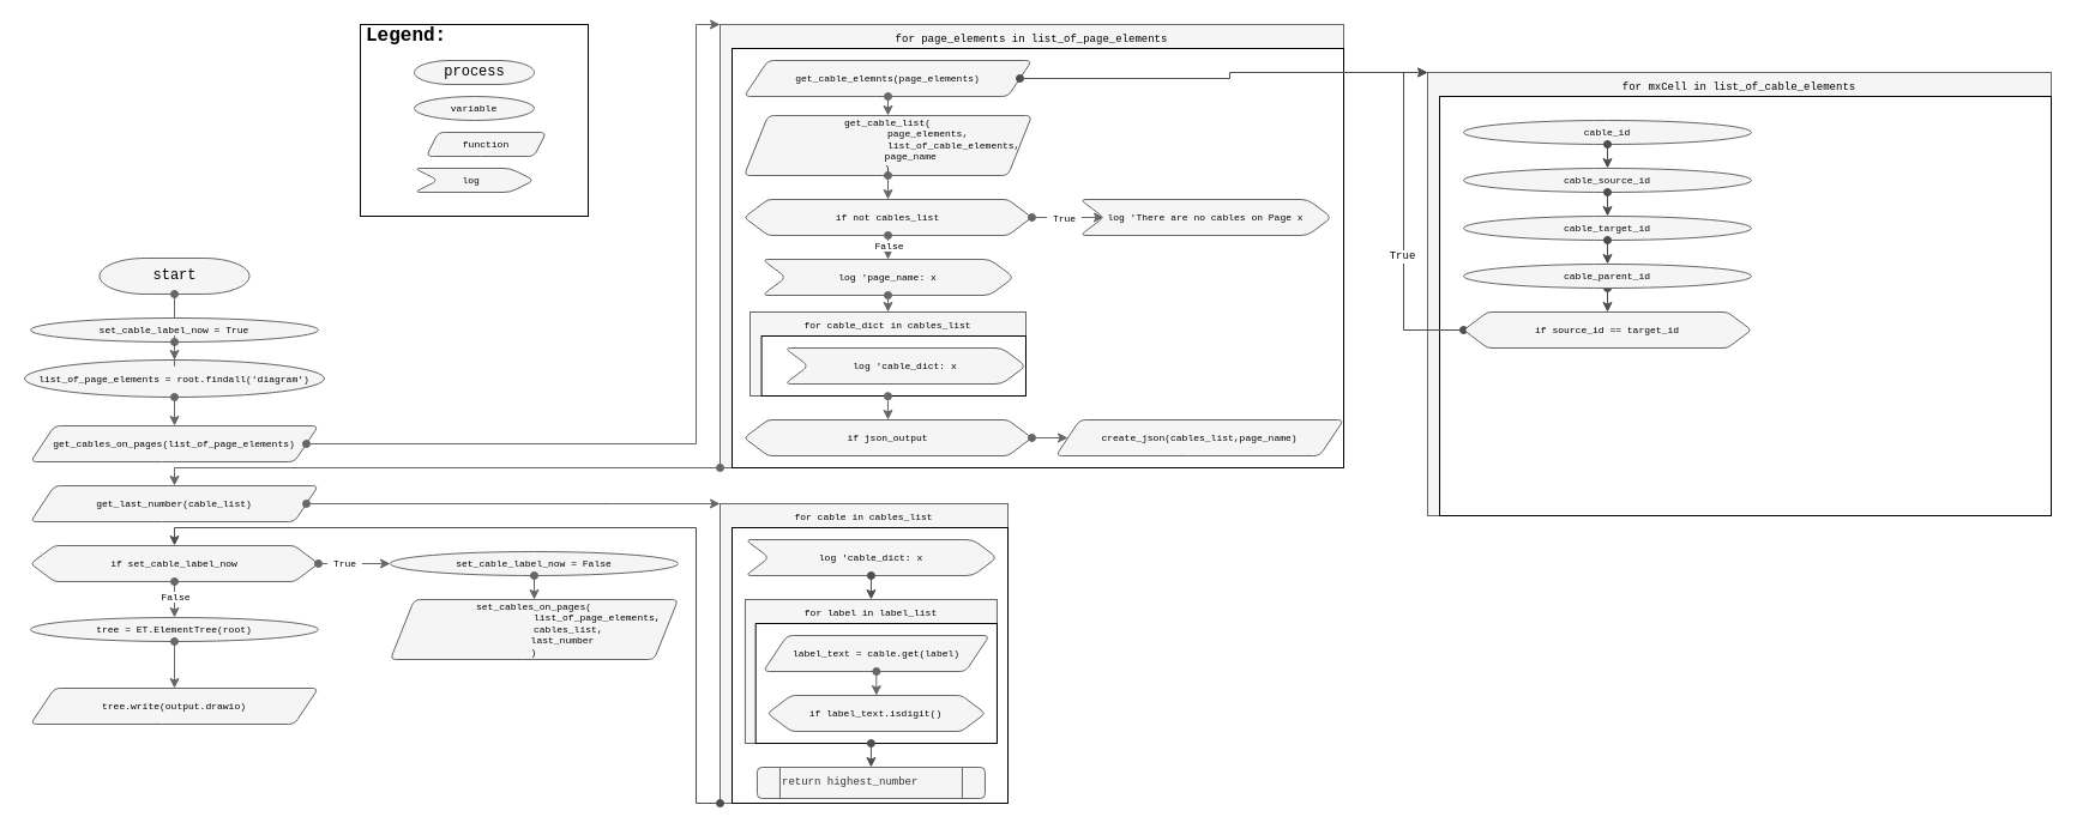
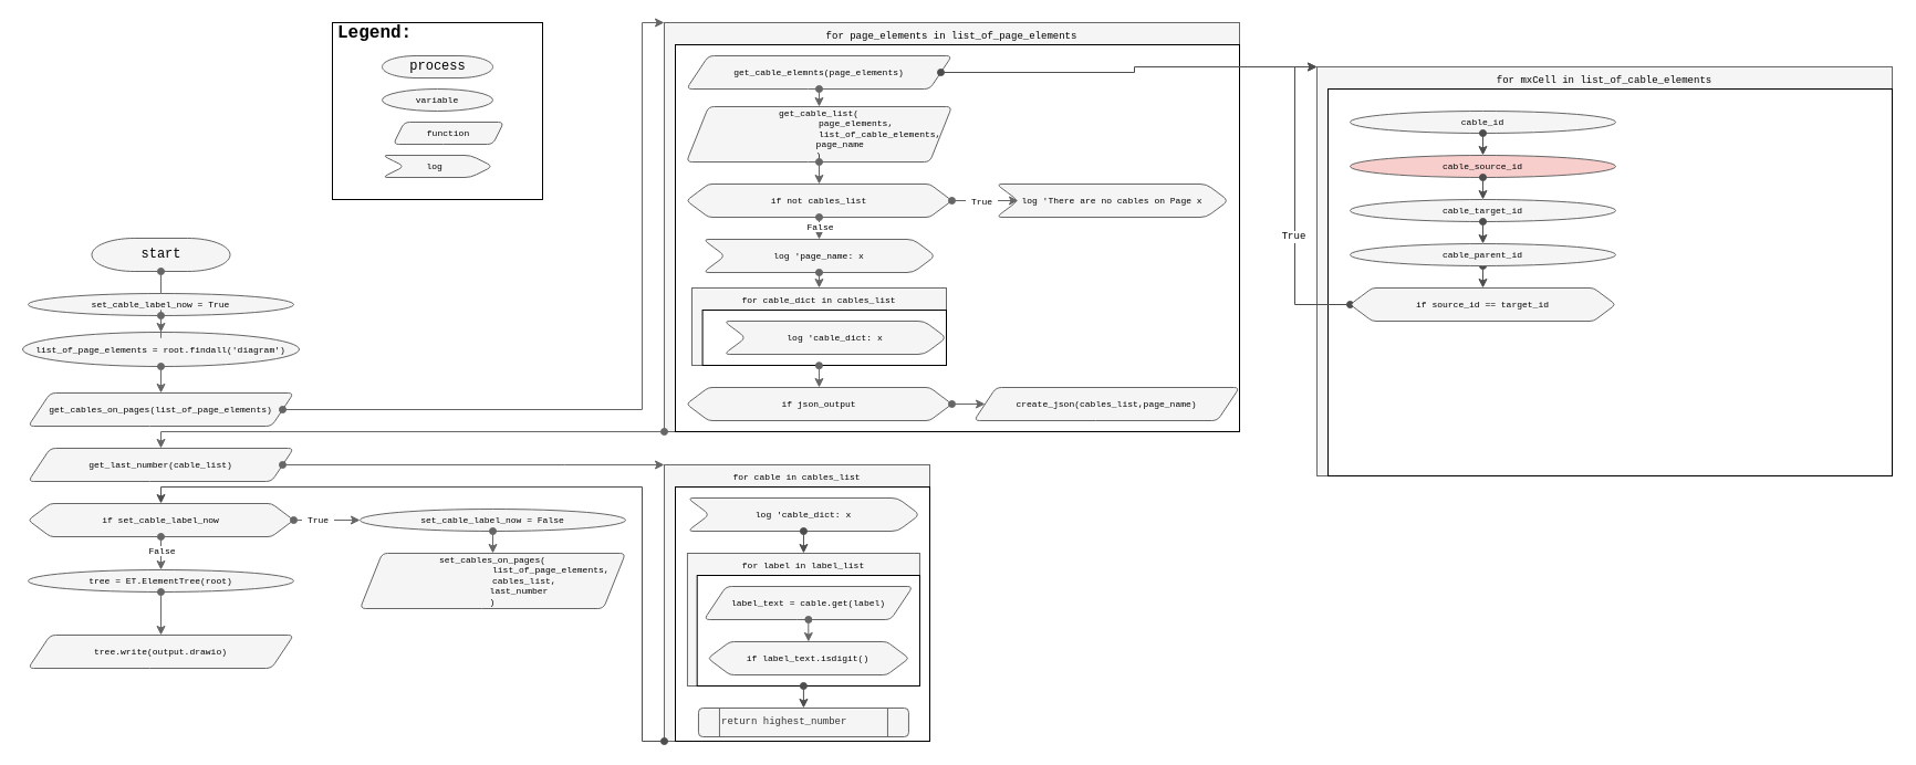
- <mxCell id="69" value="&lt;span&gt;cable_source_id&lt;/span&gt;" style="ellipse;whiteSpace=wrap;html=1;rounded=1;shadow=0;sketch=0;fontSize=8;fontFamily=Courier New;fillColor=#f5f5f5;strokeColor=#666666;" vertex="1" parent="66"><mxGeometry x="30" y="80" width="240" height="20" as="geometry" /></mxCell>
+ <mxCell id="69" value="&lt;span&gt;cable_source_id&lt;/span&gt;" style="ellipse;whiteSpace=wrap;html=1;rounded=1;shadow=0;sketch=0;fontSize=8;fontFamily=Courier New;fillColor=#f8cecc;strokeColor=#666666;" vertex="1" parent="66"><mxGeometry x="30" y="80" width="240" height="20" as="geometry" /></mxCell>
